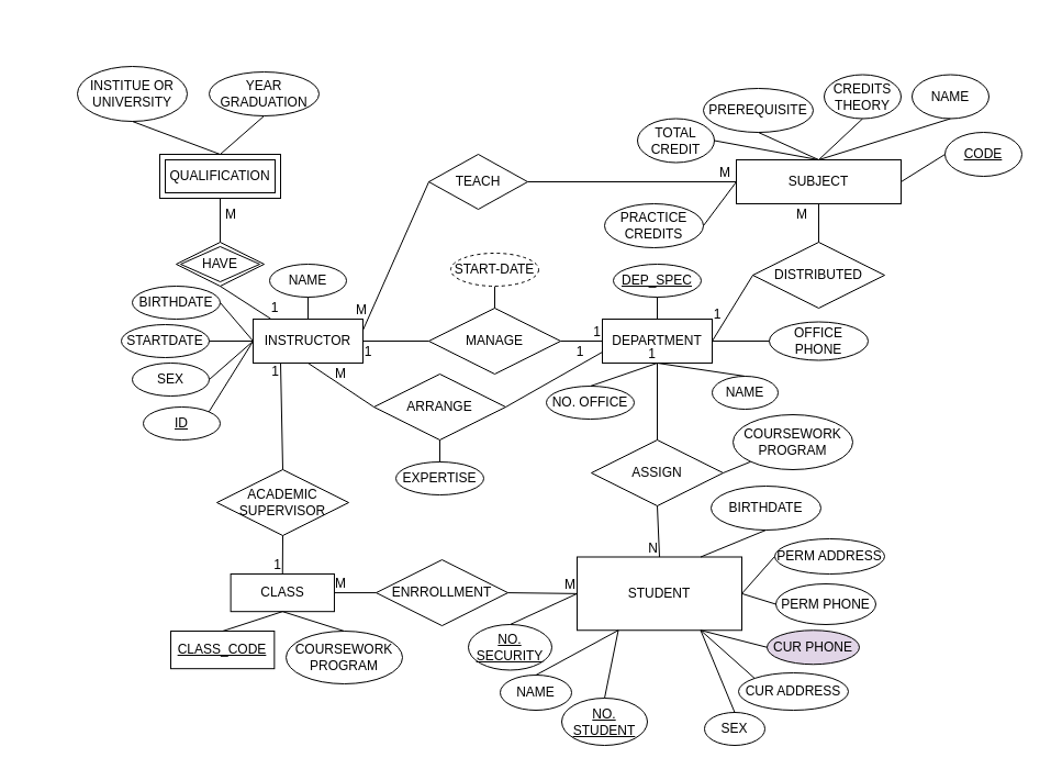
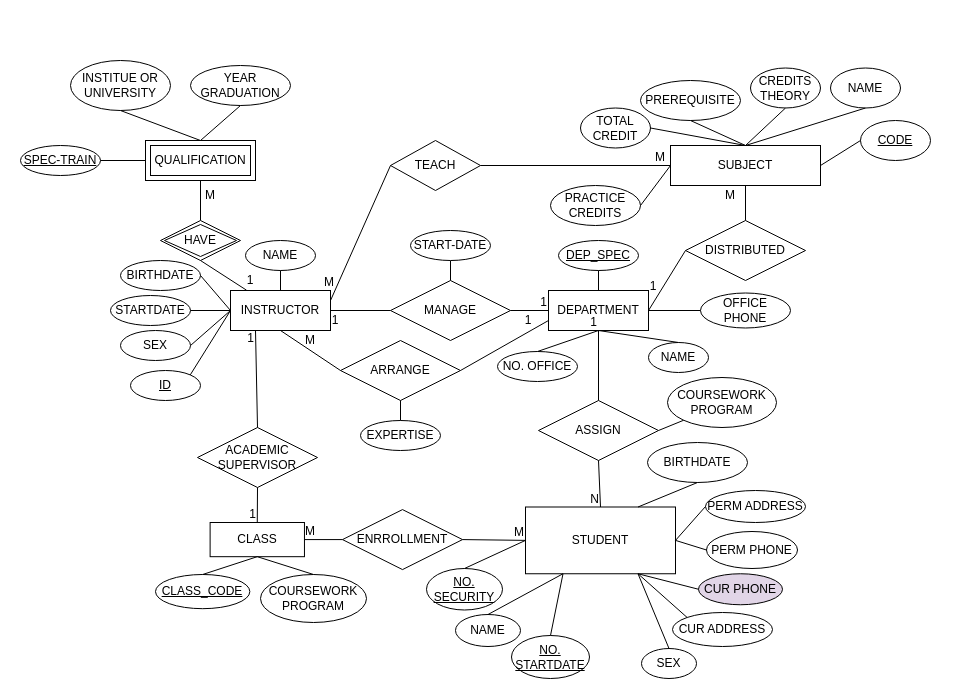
+ <mxCell id="25" value="&lt;u&gt;SPEC-TRAIN&lt;/u&gt;" style="ellipse;whiteSpace=wrap;html=1;align=center;container=0;" parent="22" vertex="1"><mxGeometry y="85" width="80" height="30" as="geometry" /></mxCell>
+ <mxCell id="26" value="" style="endArrow=none;html=1;rounded=0;exitX=1;exitY=0.5;exitDx=0;exitDy=0;entryX=0;entryY=0.5;entryDx=0;entryDy=0;" parent="22" source="25" target="23" edge="1"><mxGeometry relative="1" as="geometry"><mxPoint x="230" y="150" as="sourcePoint" /><mxPoint x="390" y="150" as="targetPoint" /></mxGeometry></mxCell>
- <mxCell id="16" value="START-DATE" style="ellipse;whiteSpace=wrap;html=1;align=center;dashed=1;" parent="1" vertex="1"><mxGeometry x="410" y="230" width="80" height="30" as="geometry" /></mxCell>
+ <mxCell id="16" value="START-DATE" style="ellipse;whiteSpace=wrap;html=1;align=center;" parent="1" vertex="1"><mxGeometry x="410" y="230" width="80" height="30" as="geometry" /></mxCell>
- <mxCell id="76" value="&lt;u&gt;CLASS_CODE&lt;/u&gt;" style="whiteSpace=wrap;html=1;align=center;rounded=0;" parent="74" vertex="1"><mxGeometry x="2" y="51.998" width="94.348" height="34.182" as="geometry" /></mxCell>
+ <mxCell id="76" value="&lt;u&gt;CLASS_CODE&lt;/u&gt;" style="ellipse;whiteSpace=wrap;html=1;align=center;" parent="74" vertex="1"><mxGeometry x="2" y="51.998" width="94.348" height="34.182" as="geometry" /></mxCell>
- <mxCell id="93" value="&lt;u&gt;NO. STUDENT&lt;/u&gt;" style="ellipse;whiteSpace=wrap;html=1;align=center;" parent="90" vertex="1"><mxGeometry x="85" y="182" width="78" height="43" as="geometry" /></mxCell>
+ <mxCell id="93" value="&lt;u&gt;NO. STARTDATE&lt;/u&gt;" style="ellipse;whiteSpace=wrap;html=1;align=center;" parent="90" vertex="1"><mxGeometry x="85" y="182" width="78" height="43" as="geometry" /></mxCell>
